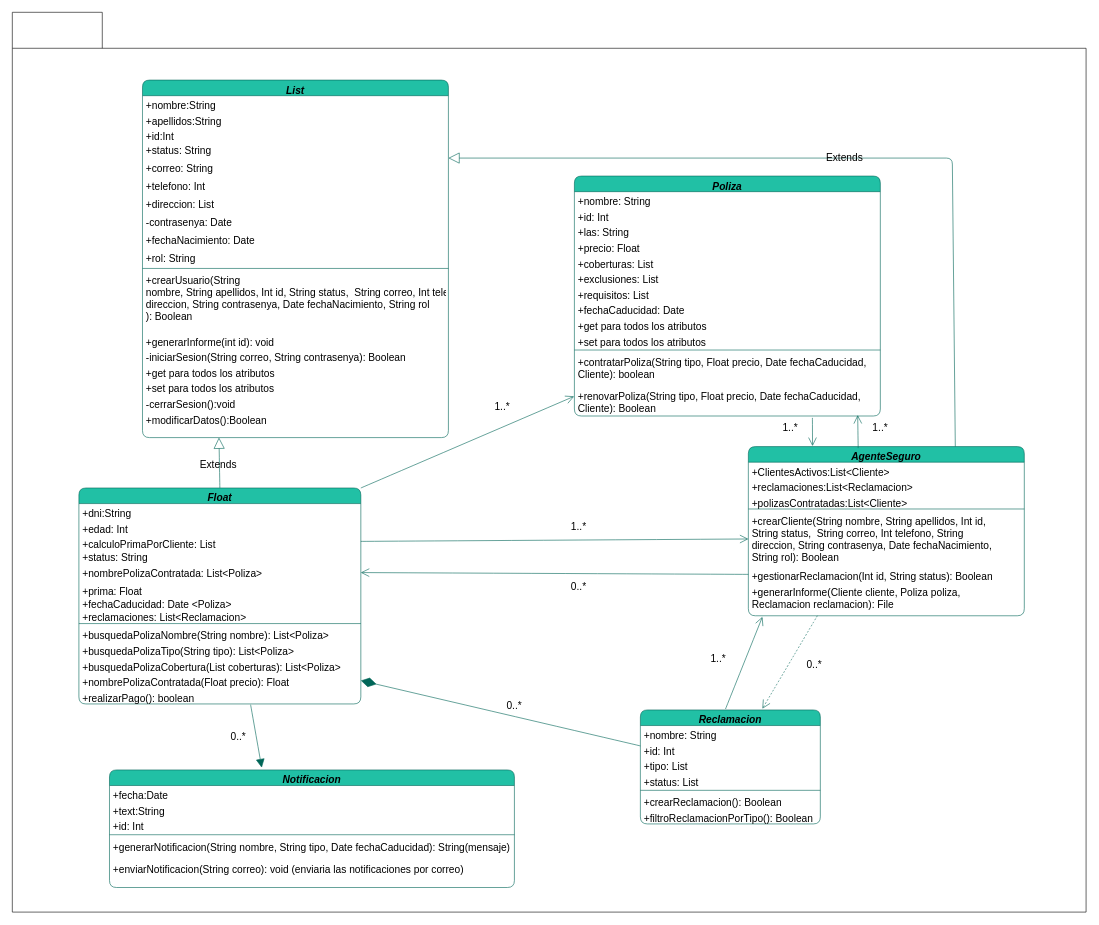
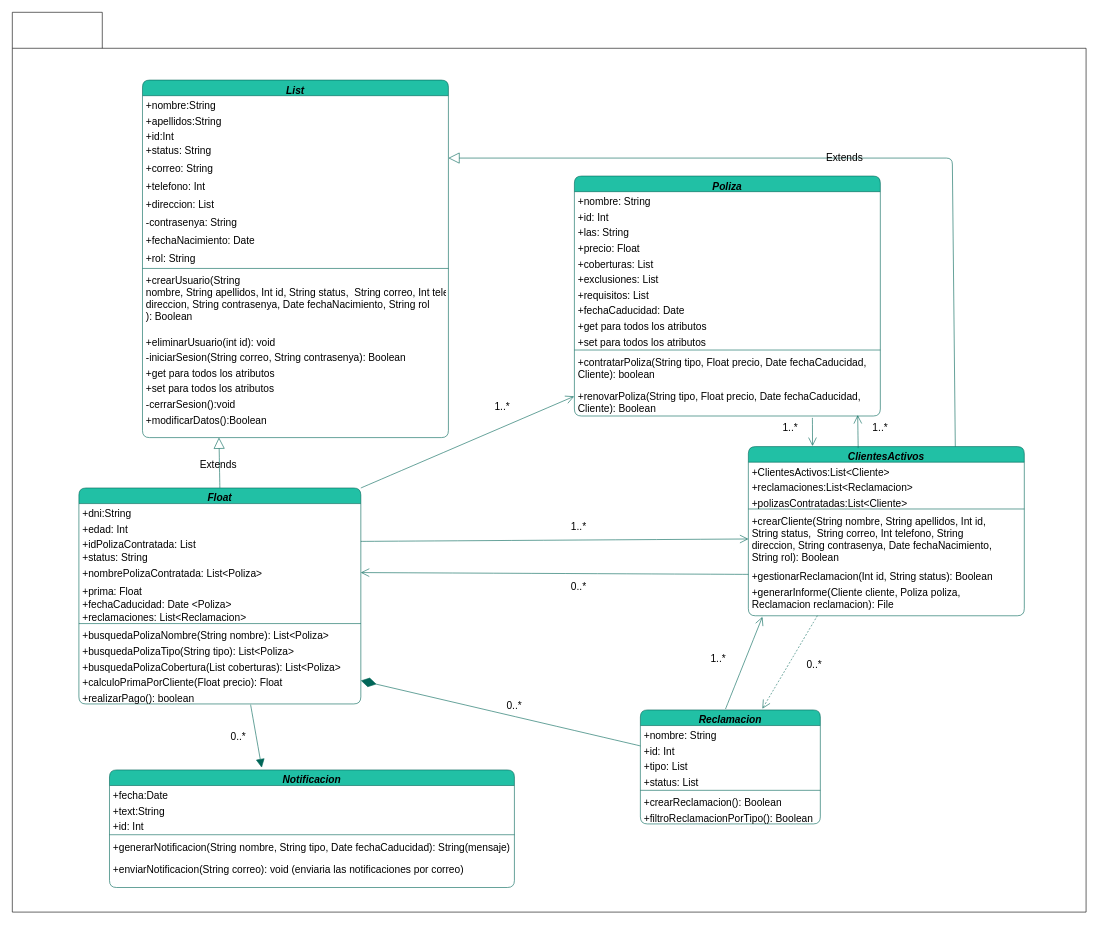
- <mxCell id="10" value="-contrasenya: Date" style="text;align=left;verticalAlign=top;spacingLeft=4;spacingRight=4;overflow=hidden;rotatable=0;points=[[0,0.5],[1,0.5]];portConstraint=eastwest;rounded=1;shadow=0;html=0;labelBackgroundColor=none;fontColor=#000000;fontSize=17;" vertex="1" parent="2"><mxGeometry y="220" width="510" height="30" as="geometry" /></mxCell>
+ <mxCell id="10" value="-contrasenya: String" style="text;align=left;verticalAlign=top;spacingLeft=4;spacingRight=4;overflow=hidden;rotatable=0;points=[[0,0.5],[1,0.5]];portConstraint=eastwest;rounded=1;shadow=0;html=0;labelBackgroundColor=none;fontColor=#000000;fontSize=17;" vertex="1" parent="2"><mxGeometry y="220" width="510" height="30" as="geometry" /></mxCell>
- <mxCell id="15" value="+generarInforme(int id): void" style="text;align=left;verticalAlign=top;spacingLeft=4;spacingRight=4;overflow=hidden;rotatable=0;points=[[0,0.5],[1,0.5]];portConstraint=eastwest;labelBackgroundColor=none;fontColor=#000000;rounded=1;fontSize=17;" vertex="1" parent="2"><mxGeometry y="420" width="510" height="26" as="geometry" /></mxCell>
+ <mxCell id="15" value="+eliminarUsuario(int id): void" style="text;align=left;verticalAlign=top;spacingLeft=4;spacingRight=4;overflow=hidden;rotatable=0;points=[[0,0.5],[1,0.5]];portConstraint=eastwest;labelBackgroundColor=none;fontColor=#000000;rounded=1;fontSize=17;" vertex="1" parent="2"><mxGeometry y="420" width="510" height="26" as="geometry" /></mxCell>
- <mxCell id="44" value="AgenteSeguro" style="swimlane;fontStyle=3;align=center;verticalAlign=top;childLayout=stackLayout;horizontal=1;startSize=26;horizontalStack=0;resizeParent=1;resizeLast=0;collapsible=1;marginBottom=0;rounded=1;shadow=0;strokeWidth=1;labelBackgroundColor=none;fillColor=#21C0A5;strokeColor=#006658;fontColor=#000000;fontSize=17;" vertex="1" parent="1"><mxGeometry x="1247" y="744" width="460" height="282" as="geometry"><mxRectangle x="220" y="120" width="160" height="26" as="alternateBounds" /></mxGeometry></mxCell>
+ <mxCell id="44" value="ClientesActivos" style="swimlane;fontStyle=3;align=center;verticalAlign=top;childLayout=stackLayout;horizontal=1;startSize=26;horizontalStack=0;resizeParent=1;resizeLast=0;collapsible=1;marginBottom=0;rounded=1;shadow=0;strokeWidth=1;labelBackgroundColor=none;fillColor=#21C0A5;strokeColor=#006658;fontColor=#000000;fontSize=17;" vertex="1" parent="1"><mxGeometry x="1247" y="744" width="460" height="282" as="geometry"><mxRectangle x="220" y="120" width="160" height="26" as="alternateBounds" /></mxGeometry></mxCell>
- <mxCell id="32" value="+calculoPrimaPorCliente: List" style="text;align=left;verticalAlign=top;spacingLeft=4;spacingRight=4;overflow=hidden;rotatable=0;points=[[0,0.5],[1,0.5]];portConstraint=eastwest;rounded=1;shadow=0;html=0;labelBackgroundColor=none;fontColor=#000000;fontSize=17;" vertex="1" parent="29"><mxGeometry y="78" width="470" height="22" as="geometry" /></mxCell>
+ <mxCell id="32" value="+idPolizaContratada: List" style="text;align=left;verticalAlign=top;spacingLeft=4;spacingRight=4;overflow=hidden;rotatable=0;points=[[0,0.5],[1,0.5]];portConstraint=eastwest;rounded=1;shadow=0;html=0;labelBackgroundColor=none;fontColor=#000000;fontSize=17;" vertex="1" parent="29"><mxGeometry y="78" width="470" height="22" as="geometry" /></mxCell>
- <mxCell id="42" value="+nombrePolizaContratada(Float precio): Float" style="text;align=left;verticalAlign=top;spacingLeft=4;spacingRight=4;overflow=hidden;rotatable=0;points=[[0,0.5],[1,0.5]];portConstraint=eastwest;labelBackgroundColor=none;fontColor=#000000;rounded=1;fontSize=17;" vertex="1" parent="29"><mxGeometry y="308" width="470" height="26" as="geometry" /></mxCell>
+ <mxCell id="42" value="+calculoPrimaPorCliente(Float precio): Float" style="text;align=left;verticalAlign=top;spacingLeft=4;spacingRight=4;overflow=hidden;rotatable=0;points=[[0,0.5],[1,0.5]];portConstraint=eastwest;labelBackgroundColor=none;fontColor=#000000;rounded=1;fontSize=17;" vertex="1" parent="29"><mxGeometry y="308" width="470" height="26" as="geometry" /></mxCell>
